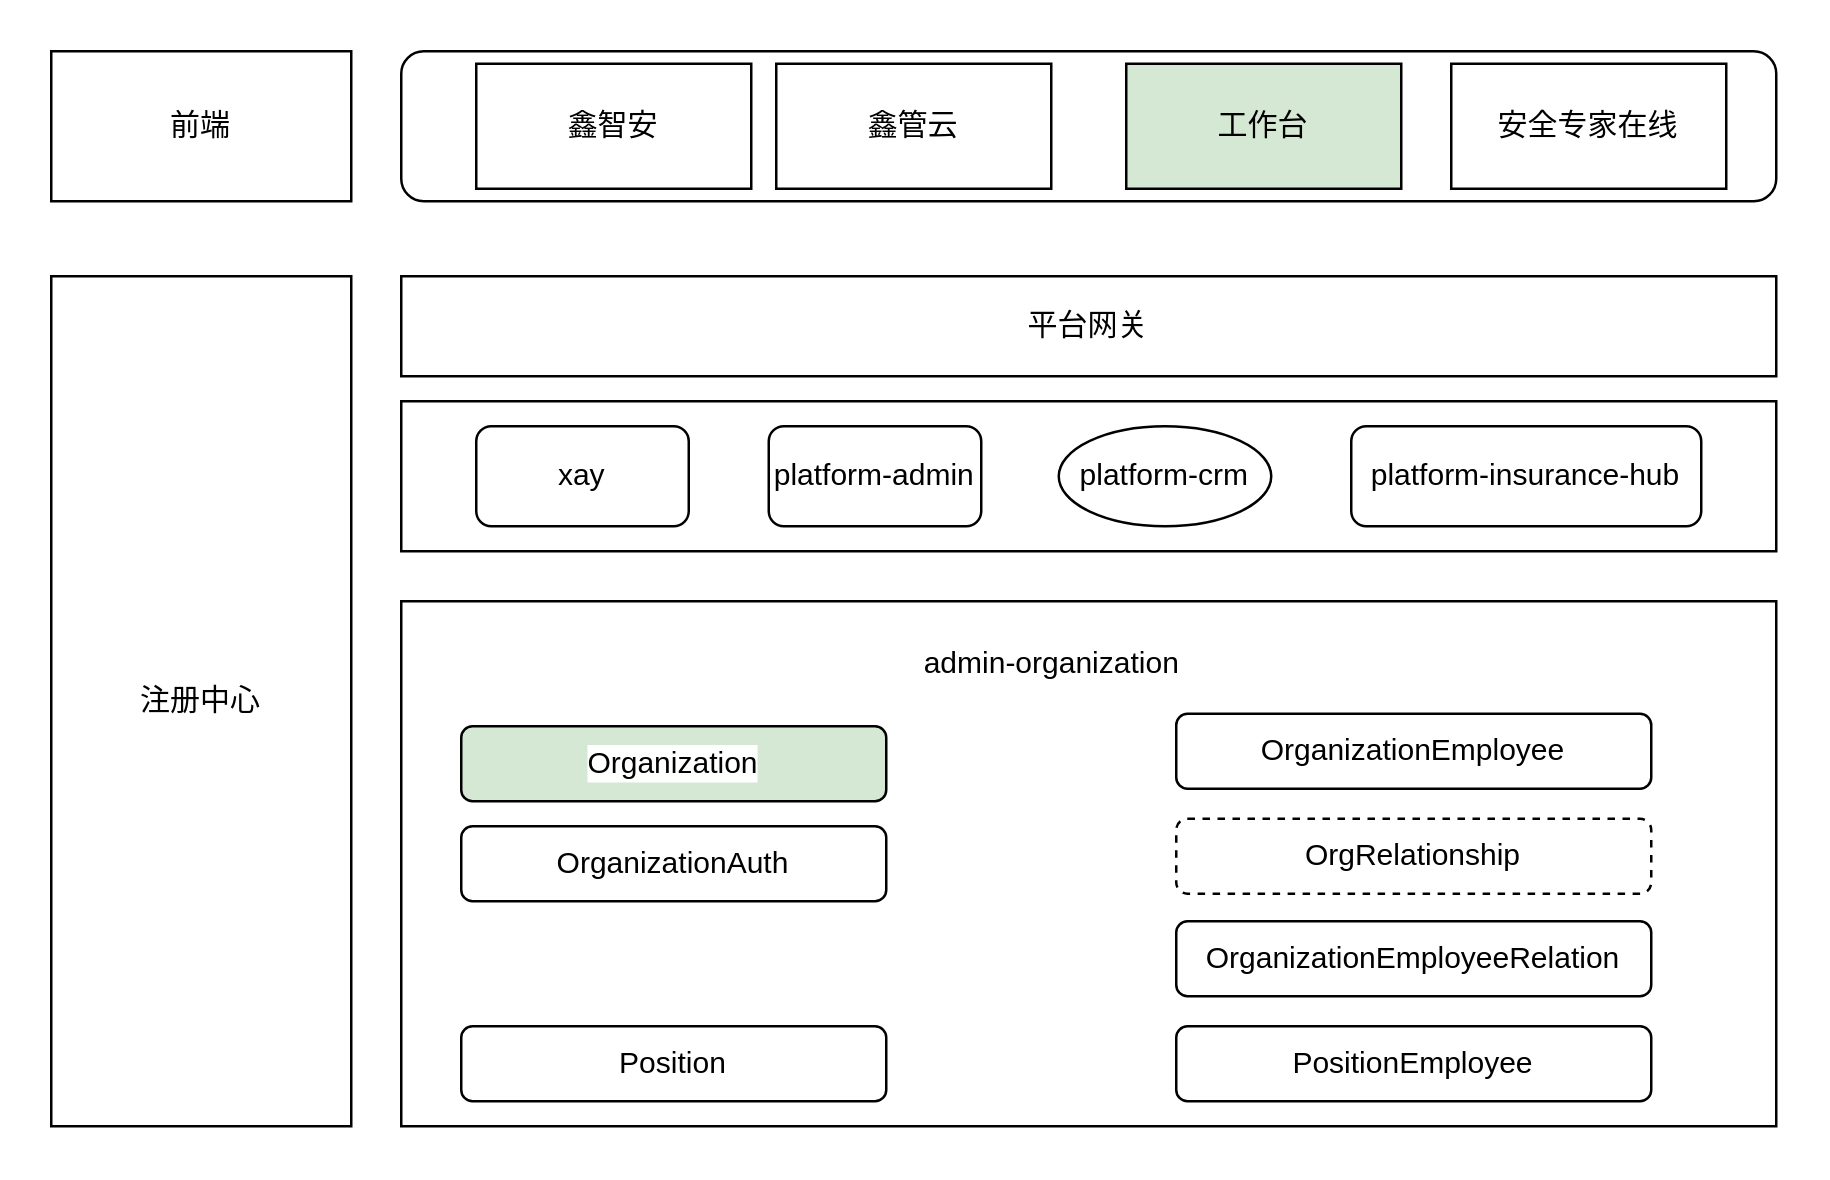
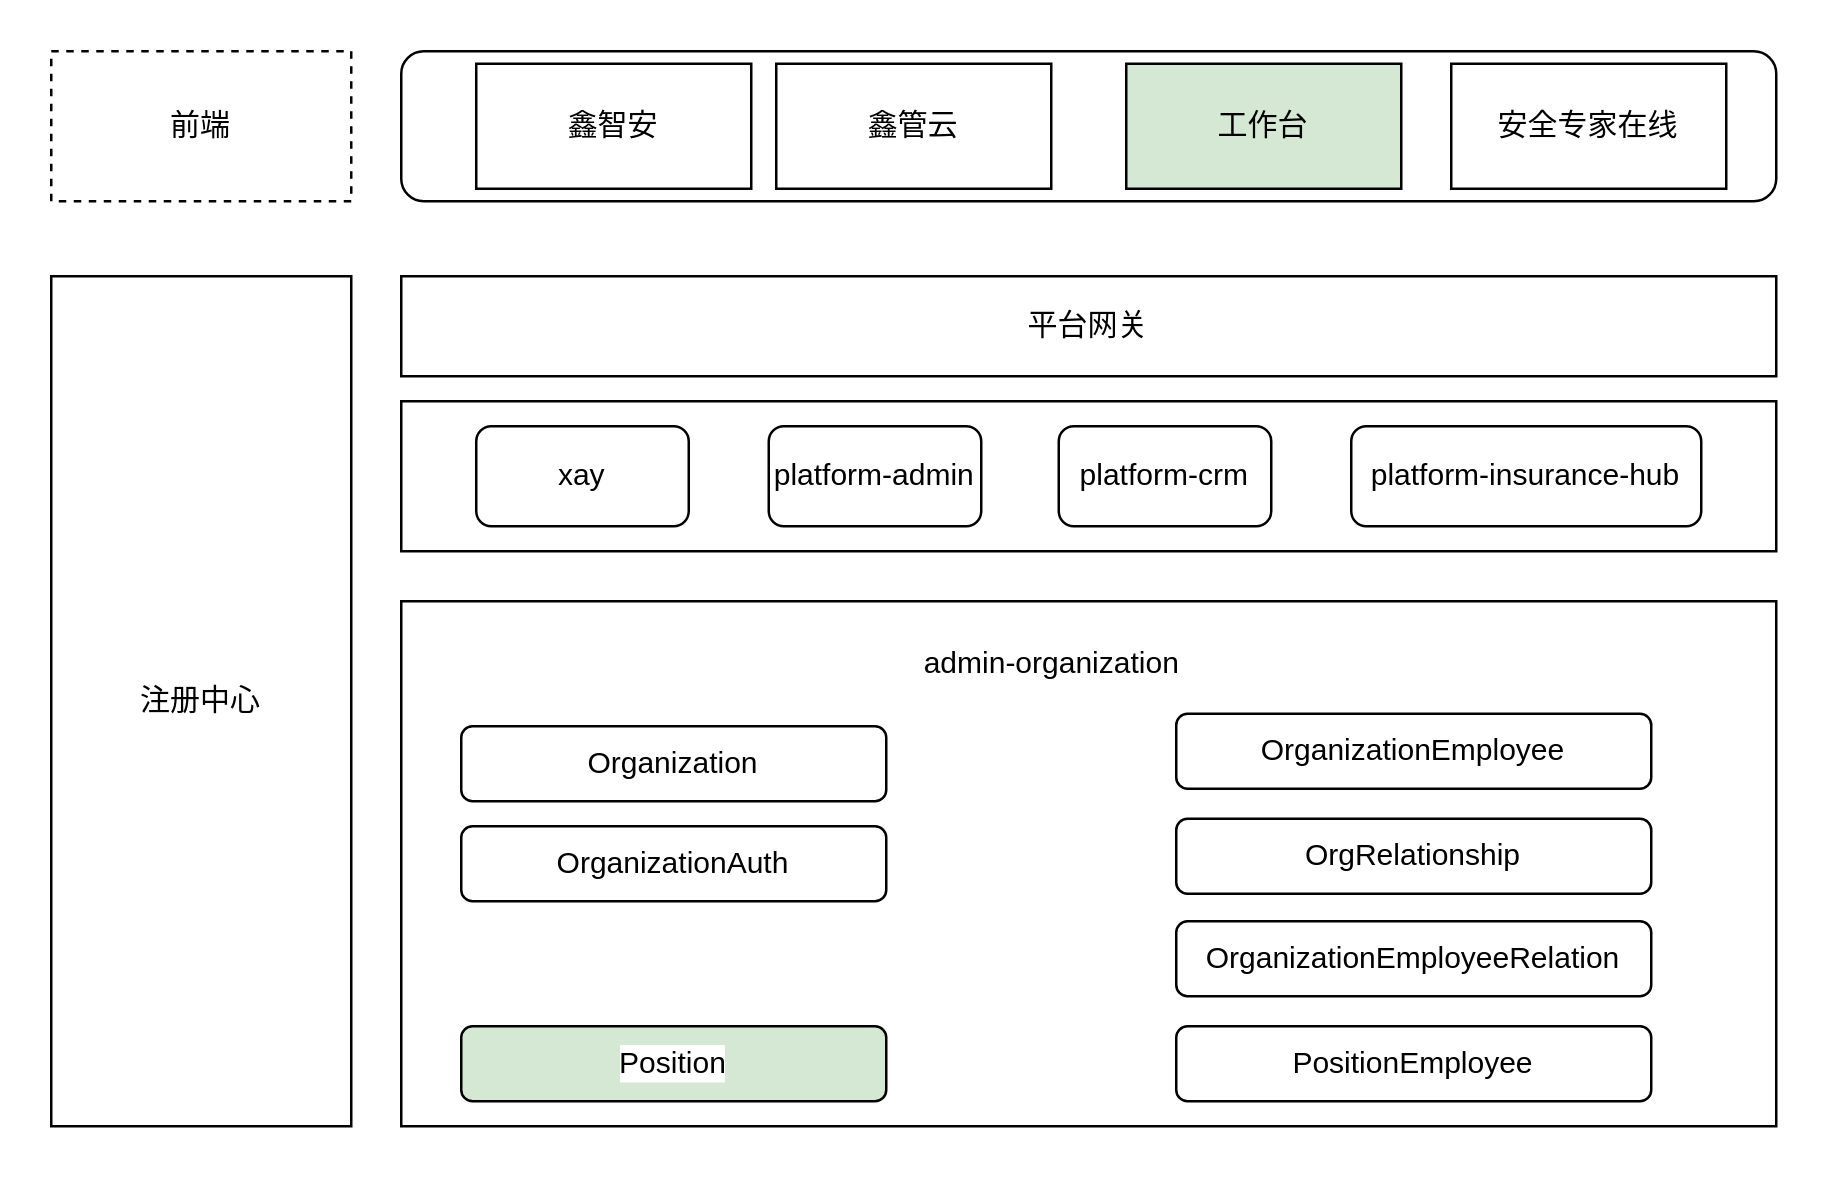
- <mxCell id="2" value="前端" style="rounded=0;whiteSpace=wrap;html=1;" vertex="1" parent="1"><mxGeometry x="20" y="20" width="120" height="60" as="geometry" /></mxCell>
+ <mxCell id="2" value="前端" style="rounded=0;whiteSpace=wrap;html=1;dashed=1;" vertex="1" parent="1"><mxGeometry x="20" y="20" width="120" height="60" as="geometry" /></mxCell>
- <mxCell id="16" value="platform-crm" style="ellipse;whiteSpace=wrap;html=1;" vertex="1" parent="13"><mxGeometry x="233" width="85" height="40" as="geometry" /></mxCell>
+ <mxCell id="16" value="platform-crm" style="rounded=1;whiteSpace=wrap;html=1;" vertex="1" parent="13"><mxGeometry x="233" width="85" height="40" as="geometry" /></mxCell>
- <mxCell id="24" value="&lt;div style=&quot;background-color:#ffffff;color:#080808&quot;&gt;&lt;pre style=&quot;&quot;&gt;&lt;span style=&quot;color: rgb(0, 0, 0);&quot;&gt;&lt;font face=&quot;Helvetica&quot; style=&quot;font-size: 12px;&quot;&gt;Organization&lt;/font&gt;&lt;/span&gt;&lt;/pre&gt;&lt;/div&gt;" style="rounded=1;whiteSpace=wrap;html=1;fillColor=#d5e8d4;" vertex="1" parent="23"><mxGeometry width="170" height="30" as="geometry" /></mxCell>
+ <mxCell id="24" value="&lt;div style=&quot;background-color:#ffffff;color:#080808&quot;&gt;&lt;pre style=&quot;&quot;&gt;&lt;span style=&quot;color: rgb(0, 0, 0);&quot;&gt;&lt;font face=&quot;Helvetica&quot; style=&quot;font-size: 12px;&quot;&gt;Organization&lt;/font&gt;&lt;/span&gt;&lt;/pre&gt;&lt;/div&gt;" style="rounded=1;whiteSpace=wrap;html=1;" vertex="1" parent="23"><mxGeometry width="170" height="30" as="geometry" /></mxCell>
- <mxCell id="21" value="&lt;div style=&quot;background-color:#ffffff;color:#080808&quot;&gt;&lt;pre style=&quot;&quot;&gt;&lt;pre style=&quot;&quot;&gt;&lt;pre style=&quot;&quot;&gt;&lt;pre style=&quot;&quot;&gt;&lt;pre style=&quot;&quot;&gt;&lt;div&gt;&lt;pre style=&quot;&quot;&gt;&lt;span style=&quot;color: rgb(0, 0, 0);&quot;&gt;&lt;font style=&quot;font-size: 12px;&quot; face=&quot;Helvetica&quot;&gt;OrgRelationship&lt;/font&gt;&lt;/span&gt;&lt;/pre&gt;&lt;/div&gt;&lt;/pre&gt;&lt;/pre&gt;&lt;/pre&gt;&lt;/pre&gt;&lt;/pre&gt;&lt;/div&gt;" style="rounded=1;whiteSpace=wrap;html=1;dashed=1;" vertex="1" parent="18"><mxGeometry y="42" width="190" height="30" as="geometry" /></mxCell>
+ <mxCell id="21" value="&lt;div style=&quot;background-color:#ffffff;color:#080808&quot;&gt;&lt;pre style=&quot;&quot;&gt;&lt;pre style=&quot;&quot;&gt;&lt;pre style=&quot;&quot;&gt;&lt;pre style=&quot;&quot;&gt;&lt;pre style=&quot;&quot;&gt;&lt;div&gt;&lt;pre style=&quot;&quot;&gt;&lt;span style=&quot;color: rgb(0, 0, 0);&quot;&gt;&lt;font style=&quot;font-size: 12px;&quot; face=&quot;Helvetica&quot;&gt;OrgRelationship&lt;/font&gt;&lt;/span&gt;&lt;/pre&gt;&lt;/div&gt;&lt;/pre&gt;&lt;/pre&gt;&lt;/pre&gt;&lt;/pre&gt;&lt;/pre&gt;&lt;/div&gt;" style="rounded=1;whiteSpace=wrap;html=1;" vertex="1" parent="18"><mxGeometry y="42" width="190" height="30" as="geometry" /></mxCell>
- <mxCell id="26" value="&lt;div style=&quot;background-color:#ffffff;color:#080808&quot;&gt;&lt;pre style=&quot;&quot;&gt;&lt;pre style=&quot;&quot;&gt;&lt;pre style=&quot;&quot;&gt;&lt;pre style=&quot;&quot;&gt;&lt;pre style=&quot;&quot;&gt;&lt;pre style=&quot;&quot;&gt;&lt;div&gt;&lt;pre style=&quot;&quot;&gt;&lt;span style=&quot;color: rgb(0, 0, 0);&quot;&gt;&lt;font style=&quot;font-size: 12px;&quot; face=&quot;Helvetica&quot;&gt;Position&lt;/font&gt;&lt;/span&gt;&lt;/pre&gt;&lt;/div&gt;&lt;/pre&gt;&lt;/pre&gt;&lt;/pre&gt;&lt;/pre&gt;&lt;/pre&gt;&lt;/pre&gt;&lt;/div&gt;" style="rounded=1;whiteSpace=wrap;html=1;" vertex="1" parent="23"><mxGeometry y="120" width="170" height="30" as="geometry" /></mxCell>
+ <mxCell id="26" value="&lt;div style=&quot;background-color:#ffffff;color:#080808&quot;&gt;&lt;pre style=&quot;&quot;&gt;&lt;pre style=&quot;&quot;&gt;&lt;pre style=&quot;&quot;&gt;&lt;pre style=&quot;&quot;&gt;&lt;pre style=&quot;&quot;&gt;&lt;pre style=&quot;&quot;&gt;&lt;div&gt;&lt;pre style=&quot;&quot;&gt;&lt;span style=&quot;color: rgb(0, 0, 0);&quot;&gt;&lt;font style=&quot;font-size: 12px;&quot; face=&quot;Helvetica&quot;&gt;Position&lt;/font&gt;&lt;/span&gt;&lt;/pre&gt;&lt;/div&gt;&lt;/pre&gt;&lt;/pre&gt;&lt;/pre&gt;&lt;/pre&gt;&lt;/pre&gt;&lt;/pre&gt;&lt;/div&gt;" style="rounded=1;whiteSpace=wrap;html=1;fillColor=#d5e8d4;" vertex="1" parent="23"><mxGeometry y="120" width="170" height="30" as="geometry" /></mxCell>
